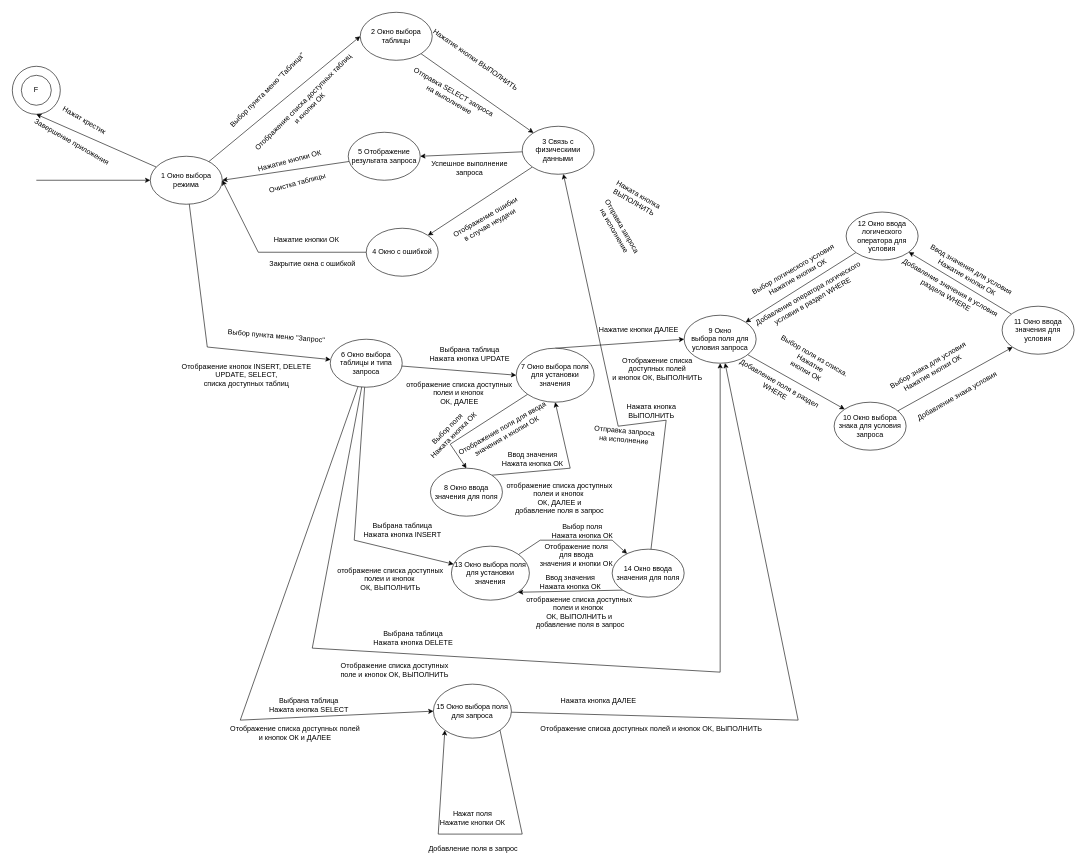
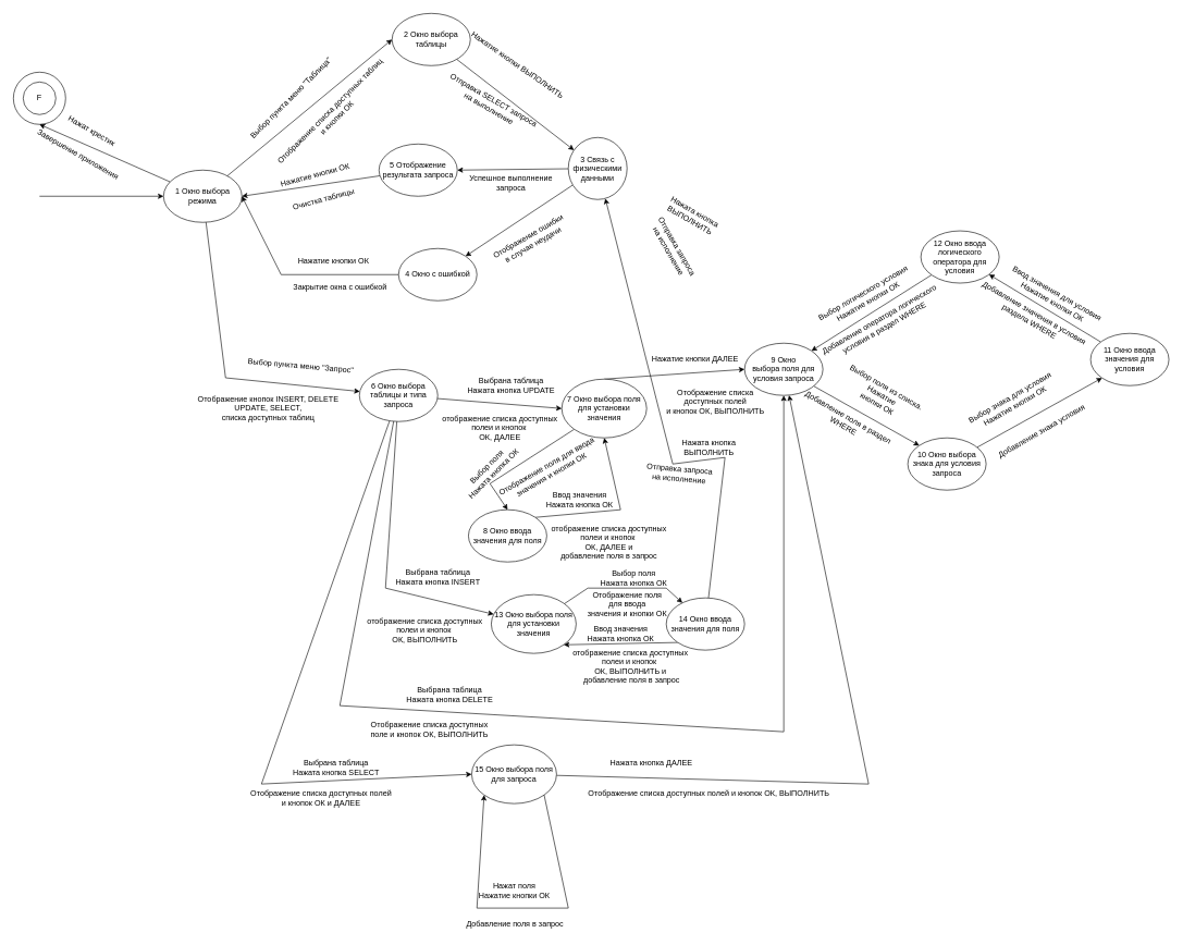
- <mxCell id="19" value="3 Связь с физическими данными" style="ellipse;whiteSpace=wrap;html=1;" vertex="1" parent="1"><mxGeometry x="870" y="210" width="120" height="80" as="geometry" /></mxCell>
+ <mxCell id="19" value="3 Связь с физическими данными" style="ellipse;whiteSpace=wrap;html=1;" vertex="1" parent="1"><mxGeometry x="870" y="210" width="90" height="95" as="geometry" /></mxCell>
